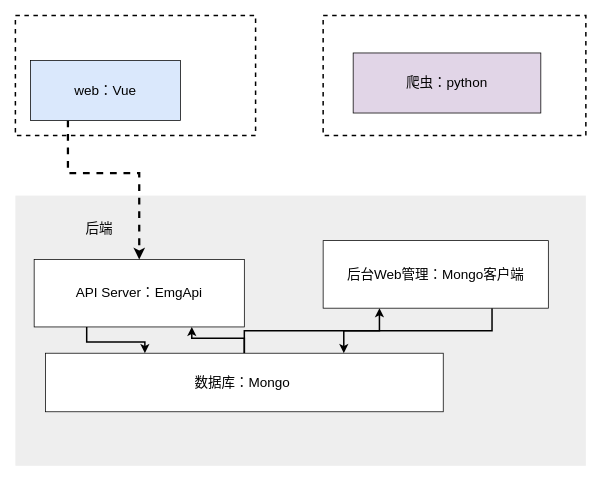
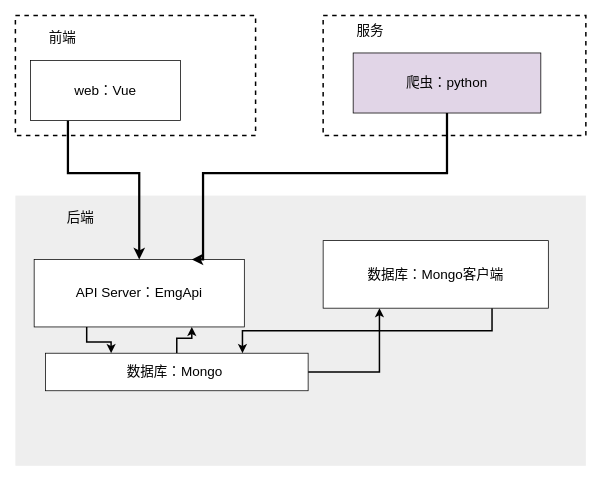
+ <mxCell id="17" value="服务" style="text;html=1;strokeColor=none;fillColor=none;align=center;verticalAlign=middle;whiteSpace=wrap;rounded=0;fontSize=18;" parent="1" vertex="1"><mxGeometry x="430" y="30" width="126" height="20" as="geometry" /></mxCell>
+ <mxCell id="18" value="前端" style="text;html=1;strokeColor=none;fillColor=none;align=center;verticalAlign=middle;whiteSpace=wrap;rounded=0;fontSize=18;" parent="1" vertex="1"><mxGeometry x="20" y="40" width="126" height="20" as="geometry" /></mxCell>
- <mxCell id="11" value="web：Vue&lt;br&gt;" style="rounded=0;whiteSpace=wrap;html=1;fontSize=18;fillColor=#dae8fc;" parent="1" vertex="1"><mxGeometry x="40" y="80" width="200" height="80" as="geometry" /></mxCell>
+ <mxCell id="11" value="web：Vue&lt;br&gt;" style="rounded=0;whiteSpace=wrap;html=1;fontSize=18;" parent="1" vertex="1"><mxGeometry x="40" y="80" width="200" height="80" as="geometry" /></mxCell>
- <mxCell id="10" style="edgeStyle=orthogonalEdgeStyle;rounded=0;orthogonalLoop=1;jettySize=auto;html=1;exitX=0.25;exitY=1;exitDx=0;exitDy=0;endArrow=classic;endFill=1;strokeWidth=3;dashed=1;" parent="1" source="11" target="6" edge="1"><mxGeometry relative="1" as="geometry"><Array as="points"><mxPoint x="90" y="230" /><mxPoint x="185" y="230" /></Array></mxGeometry></mxCell>
+ <mxCell id="10" style="edgeStyle=orthogonalEdgeStyle;rounded=0;orthogonalLoop=1;jettySize=auto;html=1;exitX=0.25;exitY=1;exitDx=0;exitDy=0;endArrow=classic;endFill=1;strokeWidth=3;" parent="1" source="11" target="6" edge="1"><mxGeometry relative="1" as="geometry"><Array as="points"><mxPoint x="90" y="230" /><mxPoint x="185" y="230" /></Array></mxGeometry></mxCell>
+ <mxCell id="12" style="edgeStyle=orthogonalEdgeStyle;rounded=0;orthogonalLoop=1;jettySize=auto;html=1;entryX=0.75;entryY=0;entryDx=0;entryDy=0;endArrow=classic;endFill=1;strokeWidth=3;" parent="1" source="13" target="6" edge="1"><mxGeometry relative="1" as="geometry"><Array as="points"><mxPoint x="595" y="230" /><mxPoint x="270" y="230" /></Array></mxGeometry></mxCell>
- <mxCell id="16" value="后端" style="text;html=1;strokeColor=none;fillColor=none;align=center;verticalAlign=middle;whiteSpace=wrap;rounded=0;fontSize=18;" parent="1" vertex="1"><mxGeometry x="69" y="295" width="126" height="20" as="geometry" /></mxCell>
+ <mxCell id="16" value="后端" style="text;html=1;strokeColor=none;fillColor=none;align=center;verticalAlign=middle;whiteSpace=wrap;rounded=0;fontSize=18;" parent="1" vertex="1"><mxGeometry x="44" y="280" width="126" height="20" as="geometry" /></mxCell>
- <mxCell id="15" value="后台Web管理：Mongo客户端" style="rounded=0;whiteSpace=wrap;html=1;fontSize=18;" parent="1" vertex="1"><mxGeometry x="430" y="320" width="300" height="90" as="geometry" /></mxCell>
+ <mxCell id="15" value="数据库：Mongo客户端" style="rounded=0;whiteSpace=wrap;html=1;fontSize=18;" parent="1" vertex="1"><mxGeometry x="430" y="320" width="300" height="90" as="geometry" /></mxCell>
- <mxCell id="9" value="&lt;span style=&quot;font-size: 18px&quot;&gt;数据库：&lt;/span&gt;Mongo&amp;nbsp;" style="rounded=0;whiteSpace=wrap;html=1;fontSize=18;" parent="1" vertex="1"><mxGeometry x="60" y="470" width="530" height="78" as="geometry" /></mxCell>
+ <mxCell id="9" value="&lt;span style=&quot;font-size: 18px&quot;&gt;数据库：&lt;/span&gt;Mongo&amp;nbsp;" style="rounded=0;whiteSpace=wrap;html=1;fontSize=18;" parent="1" vertex="1"><mxGeometry x="60" y="470" width="350" height="50" as="geometry" /></mxCell>
